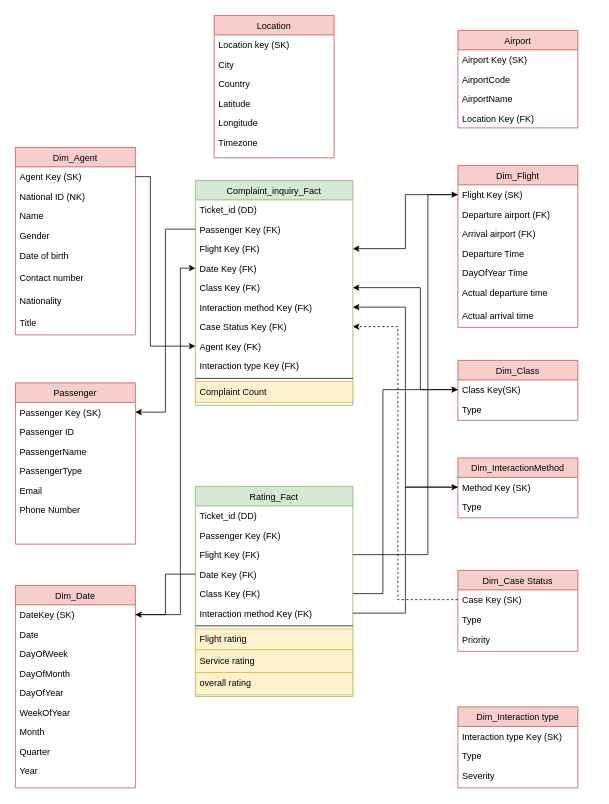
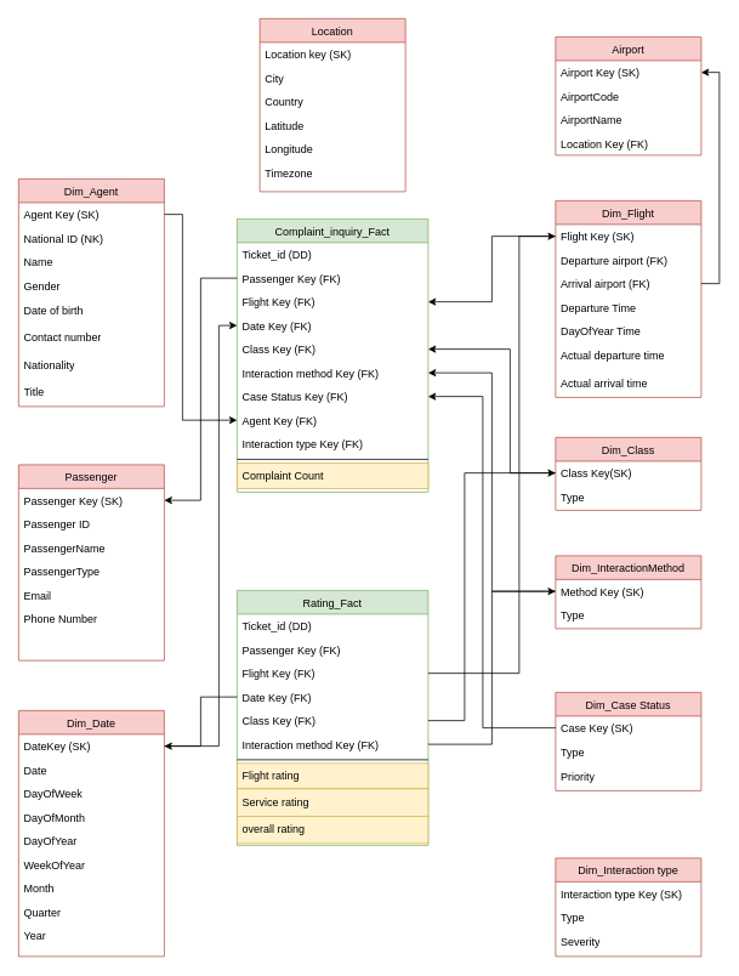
+ <mxCell id="88" style="edgeStyle=orthogonalEdgeStyle;rounded=0;orthogonalLoop=1;jettySize=auto;html=1;" parent="1" source="17" target="84" edge="1"><mxGeometry relative="1" as="geometry"><Array as="points"><mxPoint x="790" y="311" /><mxPoint x="790" y="79" /></Array></mxGeometry></mxCell>
- <mxCell id="63" style="edgeStyle=orthogonalEdgeStyle;rounded=0;orthogonalLoop=1;jettySize=auto;html=1;exitX=0;exitY=0.5;exitDx=0;exitDy=0;dashed=1;" parent="1" source="60" target="9" edge="1"><mxGeometry relative="1" as="geometry"><Array as="points"><mxPoint x="530" y="799" /><mxPoint x="530" y="435" /></Array></mxGeometry></mxCell>
+ <mxCell id="63" style="edgeStyle=orthogonalEdgeStyle;rounded=0;orthogonalLoop=1;jettySize=auto;html=1;exitX=0;exitY=0.5;exitDx=0;exitDy=0;" parent="1" source="60" target="9" edge="1"><mxGeometry relative="1" as="geometry"><Array as="points"><mxPoint x="530" y="799" /><mxPoint x="530" y="435" /></Array></mxGeometry></mxCell>
